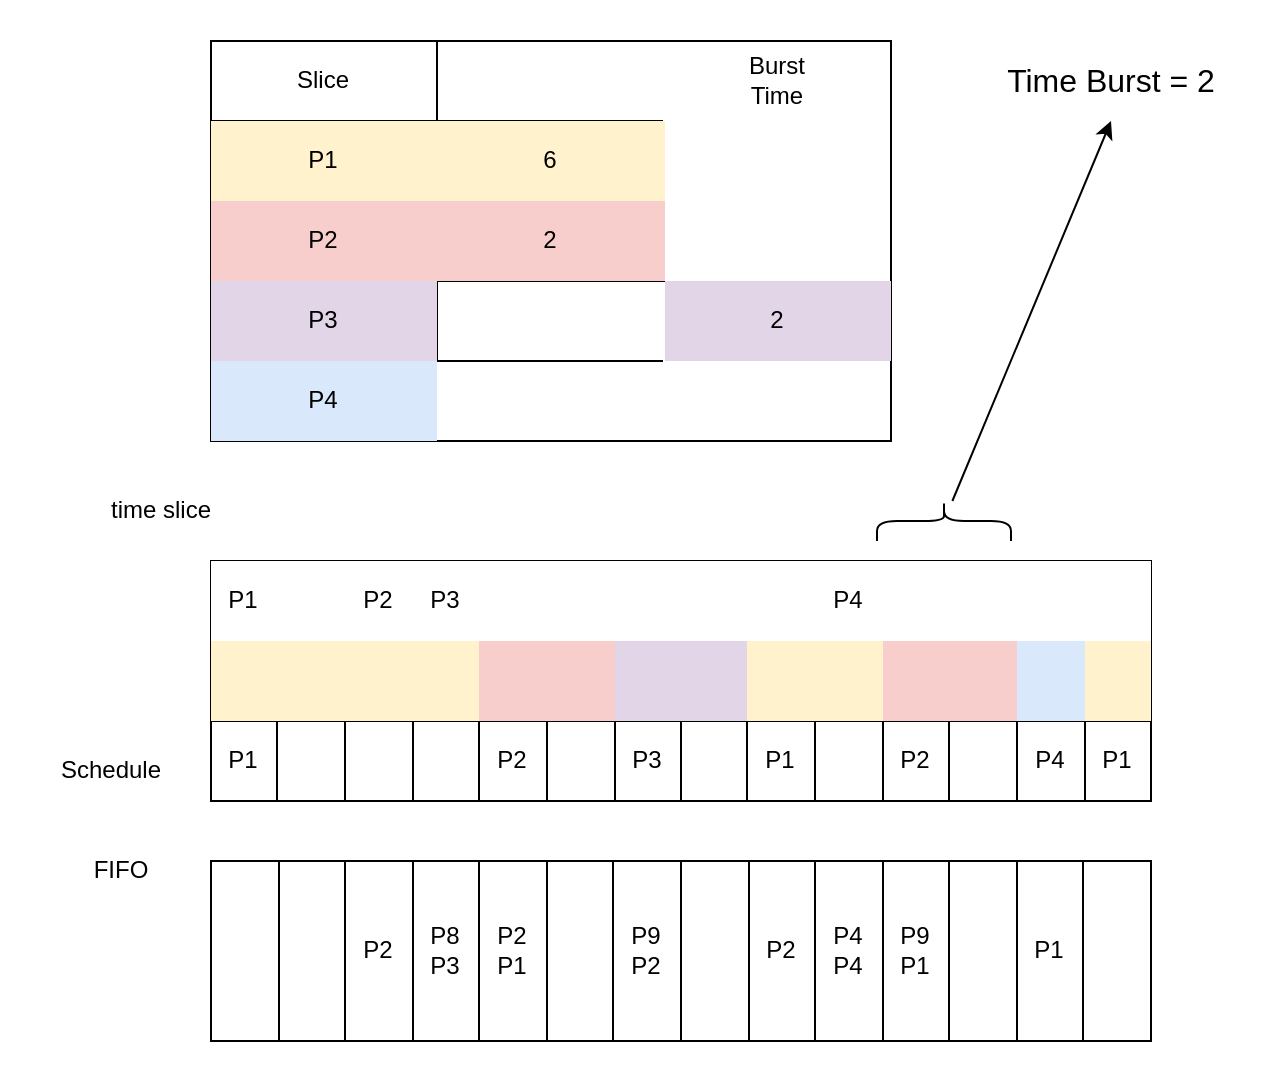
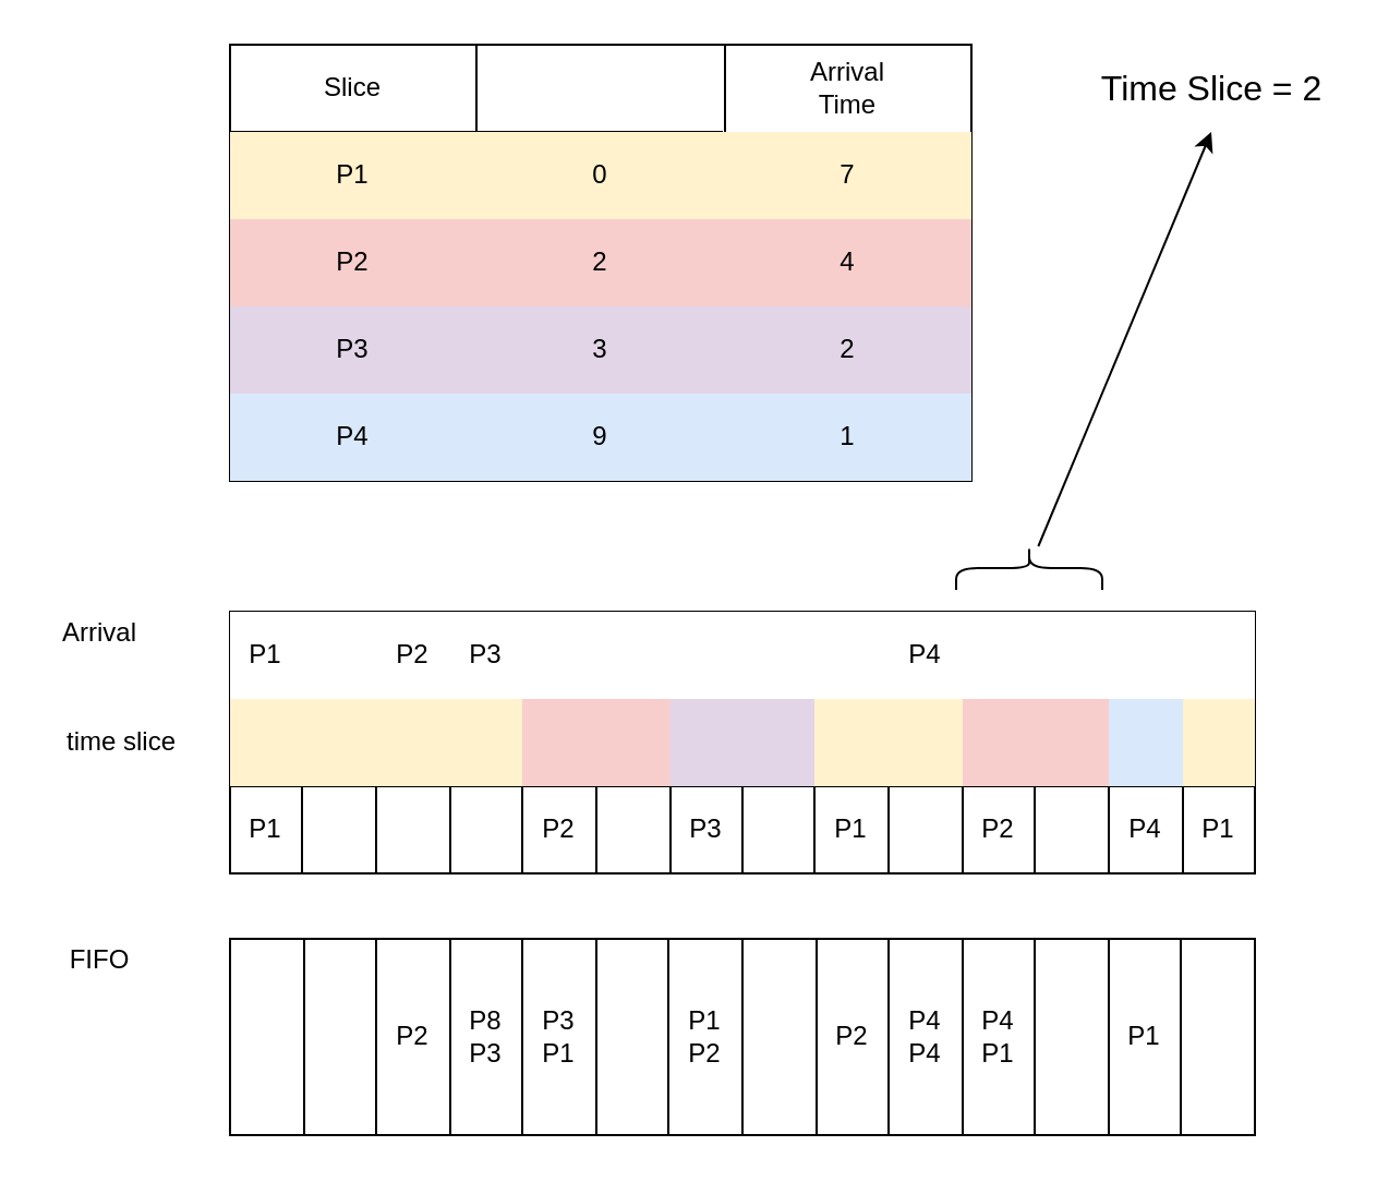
- <mxCell id="5" value="Burst&lt;br&gt;Time" style="shape=partialRectangle;html=1;whiteSpace=wrap;connectable=0;overflow=hidden;fillColor=none;top=0;left=0;bottom=0;right=0;" vertex="1" parent="3"><mxGeometry x="227" width="113" height="40" as="geometry" /></mxCell>
+ <mxCell id="5" value="Arrival&lt;br&gt;Time" style="shape=partialRectangle;html=1;whiteSpace=wrap;connectable=0;overflow=hidden;fillColor=none;top=0;left=0;bottom=0;right=0;" vertex="1" parent="3"><mxGeometry x="227" width="113" height="40" as="geometry" /></mxCell>
- <mxCell id="72" value="&lt;font style=&quot;font-size: 16px&quot;&gt;Time Burst = 2&lt;/font&gt;" style="text;html=1;align=center;verticalAlign=middle;resizable=0;points=[];autosize=1;" vertex="1" parent="1"><mxGeometry x="495" y="30" width="120" height="20" as="geometry" /></mxCell>
+ <mxCell id="72" value="&lt;font style=&quot;font-size: 16px&quot;&gt;Time Slice = 2&lt;/font&gt;" style="text;html=1;align=center;verticalAlign=middle;resizable=0;points=[];autosize=1;" vertex="1" parent="1"><mxGeometry x="495" y="30" width="120" height="20" as="geometry" /></mxCell>
- <mxCell id="8" value="6" style="shape=partialRectangle;html=1;whiteSpace=wrap;connectable=0;overflow=hidden;fillColor=#fff2cc;top=0;left=0;bottom=0;right=0;strokeColor=#d6b656;" vertex="1" parent="6"><mxGeometry x="113" width="114" height="40" as="geometry" /></mxCell>
+ <mxCell id="8" value="0" style="shape=partialRectangle;html=1;whiteSpace=wrap;connectable=0;overflow=hidden;fillColor=#fff2cc;top=0;left=0;bottom=0;right=0;strokeColor=#d6b656;" vertex="1" parent="6"><mxGeometry x="113" width="114" height="40" as="geometry" /></mxCell>
+ <mxCell id="9" value="7" style="shape=partialRectangle;html=1;whiteSpace=wrap;connectable=0;overflow=hidden;fillColor=#fff2cc;top=0;left=0;bottom=0;right=0;strokeColor=#d6b656;" vertex="1" parent="6"><mxGeometry x="227" width="113" height="40" as="geometry" /></mxCell>
+ <mxCell id="13" value="4" style="shape=partialRectangle;html=1;whiteSpace=wrap;connectable=0;overflow=hidden;fillColor=#f8cecc;top=0;left=0;bottom=0;right=0;strokeColor=#b85450;" vertex="1" parent="10"><mxGeometry x="227" width="113" height="40" as="geometry" /></mxCell>
+ <mxCell id="16" value="3" style="shape=partialRectangle;html=1;whiteSpace=wrap;connectable=0;overflow=hidden;fillColor=#e1d5e7;top=0;left=0;bottom=0;right=0;strokeColor=#9673a6;" vertex="1" parent="14"><mxGeometry x="113" width="114" height="40" as="geometry" /></mxCell>
+ <mxCell id="20" value="9" style="shape=partialRectangle;html=1;whiteSpace=wrap;connectable=0;overflow=hidden;fillColor=#dae8fc;top=0;left=0;bottom=0;right=0;strokeColor=#6c8ebf;" vertex="1" parent="18"><mxGeometry x="113" width="114" height="40" as="geometry" /></mxCell>
+ <mxCell id="21" value="1" style="shape=partialRectangle;html=1;whiteSpace=wrap;connectable=0;overflow=hidden;fillColor=#dae8fc;top=0;left=0;bottom=0;right=0;strokeColor=#6c8ebf;" vertex="1" parent="18"><mxGeometry x="227" width="113" height="40" as="geometry" /></mxCell>
- <mxCell id="90" value="time slice" style="text;html=1;align=center;verticalAlign=middle;resizable=0;points=[];autosize=1;" vertex="1" parent="1"><mxGeometry x="45" y="245" width="70" height="20" as="geometry" /></mxCell>
+ <mxCell id="90" value="time slice" style="text;html=1;align=center;verticalAlign=middle;resizable=0;points=[];autosize=1;" vertex="1" parent="1"><mxGeometry x="20" y="330" width="70" height="20" as="geometry" /></mxCell>
+ <mxCell id="89" value="Arrival" style="text;html=1;align=center;verticalAlign=middle;resizable=0;points=[];autosize=1;" vertex="1" parent="1"><mxGeometry x="20" y="280" width="50" height="20" as="geometry" /></mxCell>
- <mxCell id="69" value="Schedule" style="text;html=1;align=center;verticalAlign=middle;resizable=0;points=[];autosize=1;" vertex="1" parent="1"><mxGeometry x="20" y="375" width="70" height="20" as="geometry" /></mxCell>
- <mxCell id="68" value="FIFO" style="text;html=1;align=center;verticalAlign=middle;resizable=0;points=[];autosize=1;" vertex="1" parent="1"><mxGeometry x="40" y="425" width="40" height="20" as="geometry" /></mxCell>
+ <mxCell id="68" value="FIFO" style="text;html=1;align=center;verticalAlign=middle;resizable=0;points=[];autosize=1;" vertex="1" parent="1"><mxGeometry x="25" y="430" width="40" height="20" as="geometry" /></mxCell>
- <mxCell id="79" value="P2&lt;br&gt;P1" style="shape=partialRectangle;html=1;whiteSpace=wrap;connectable=0;overflow=hidden;fillColor=none;top=0;left=0;bottom=0;right=0;" vertex="1" parent="74"><mxGeometry x="134" width="34" height="90" as="geometry" /></mxCell>
+ <mxCell id="79" value="P3&lt;br&gt;P1" style="shape=partialRectangle;html=1;whiteSpace=wrap;connectable=0;overflow=hidden;fillColor=none;top=0;left=0;bottom=0;right=0;" vertex="1" parent="74"><mxGeometry x="134" width="34" height="90" as="geometry" /></mxCell>
- <mxCell id="81" value="P9&lt;br&gt;P2" style="shape=partialRectangle;html=1;whiteSpace=wrap;connectable=0;overflow=hidden;fillColor=none;top=0;left=0;bottom=0;right=0;" vertex="1" parent="74"><mxGeometry x="201" width="34" height="90" as="geometry" /></mxCell>
+ <mxCell id="81" value="P1&lt;br&gt;P2" style="shape=partialRectangle;html=1;whiteSpace=wrap;connectable=0;overflow=hidden;fillColor=none;top=0;left=0;bottom=0;right=0;" vertex="1" parent="74"><mxGeometry x="201" width="34" height="90" as="geometry" /></mxCell>
- <mxCell id="85" value="P9&lt;br&gt;P1" style="shape=partialRectangle;html=1;whiteSpace=wrap;connectable=0;overflow=hidden;fillColor=none;top=0;left=0;bottom=0;right=0;" vertex="1" parent="74"><mxGeometry x="336" width="33" height="90" as="geometry" /></mxCell>
+ <mxCell id="85" value="P4&lt;br&gt;P1" style="shape=partialRectangle;html=1;whiteSpace=wrap;connectable=0;overflow=hidden;fillColor=none;top=0;left=0;bottom=0;right=0;" vertex="1" parent="74"><mxGeometry x="336" width="33" height="90" as="geometry" /></mxCell>
